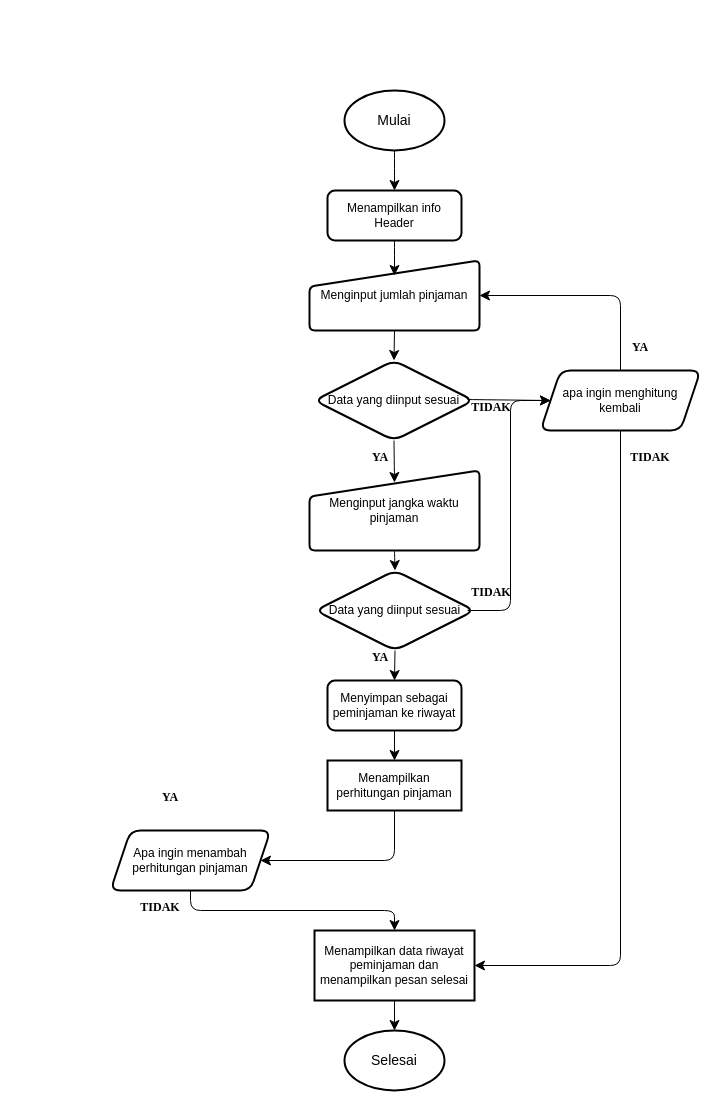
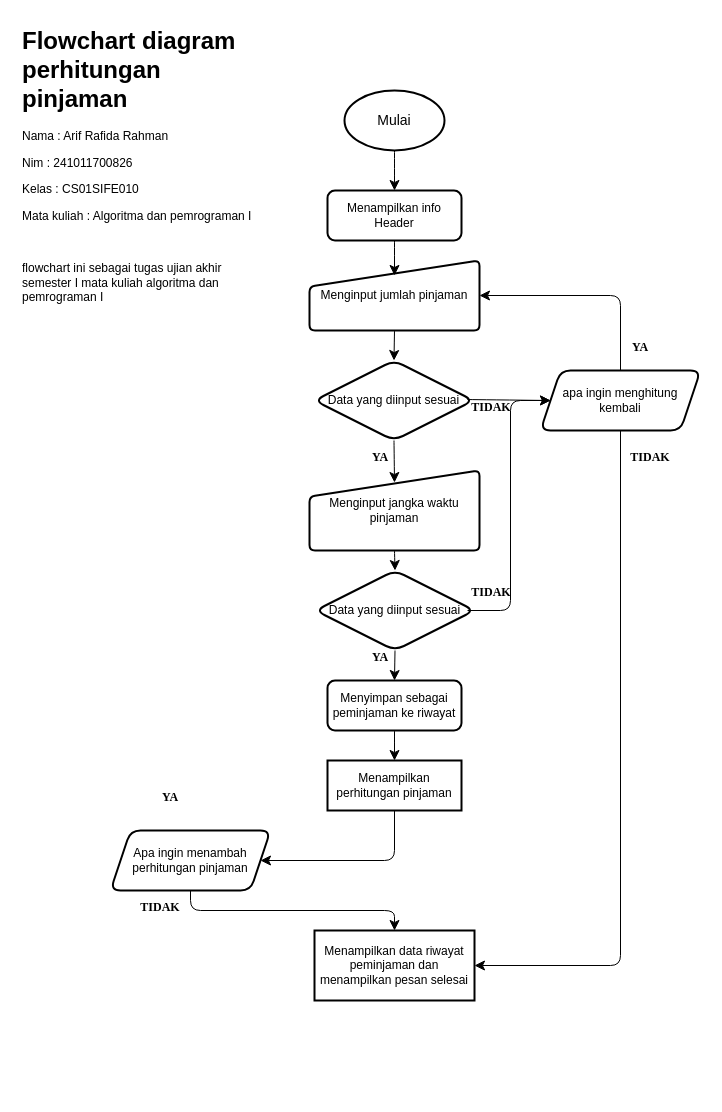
+ <mxCell id="36" value="&lt;h1 style=&quot;margin-top: 0px;&quot;&gt;Flowchart diagram perhitungan pinjaman&lt;/h1&gt;&lt;p&gt;Nama : Arif Rafida Rahman&lt;/p&gt;&lt;p&gt;Nim : 241011700826&lt;/p&gt;&lt;p&gt;Kelas : CS01SIFE010&lt;/p&gt;&lt;p&gt;Mata kuliah : Algoritma dan pemrograman I&lt;/p&gt;&lt;p&gt;&lt;br&gt;&lt;/p&gt;&lt;p&gt;flowchart ini sebagai tugas ujian akhir semester I mata kuliah algoritma dan pemrograman I&lt;/p&gt;" style="text;html=1;whiteSpace=wrap;overflow=hidden;rounded=0;" vertex="1" parent="1"><mxGeometry x="20" y="20" width="250" height="310" as="geometry" /></mxCell>
- <mxCell id="24" value="" style="endArrow=classic;html=1;rounded=1;fontSize=12;startSize=8;endSize=8;curved=1;exitX=0.5;exitY=1;exitDx=0;exitDy=0;entryX=0.5;entryY=0;entryDx=0;entryDy=0;entryPerimeter=0;" edge="1" parent="1" source="12" target="13"><mxGeometry width="50" height="50" relative="1" as="geometry"><mxPoint x="580" y="780" as="sourcePoint" /><mxPoint x="630" y="730" as="targetPoint" /></mxGeometry></mxCell>
- <mxCell id="13" value="&lt;font style=&quot;font-size: 14px;&quot;&gt;Selesai&lt;/font&gt;" style="strokeWidth=2;html=1;shape=mxgraph.flowchart.start_1;whiteSpace=wrap;rounded=1;" vertex="1" parent="1"><mxGeometry x="344" y="1030" width="100" height="60" as="geometry" /></mxCell>
